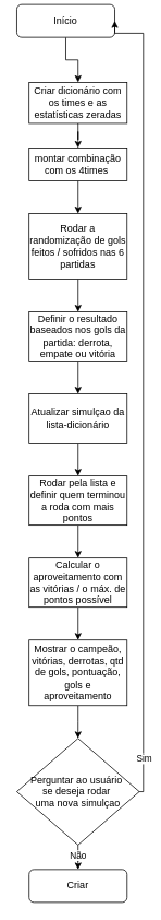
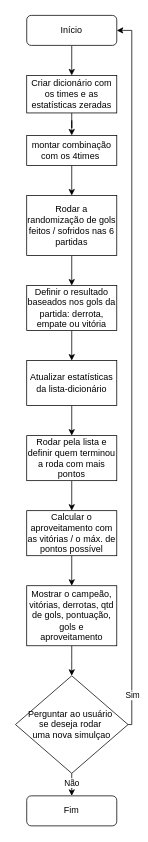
- <mxCell id="3" value="Início" style="rounded=1;whiteSpace=wrap;html=1;" vertex="1" parent="1"><mxGeometry x="20" y="5" width="120" height="40" as="geometry" /></mxCell>
+ <mxCell id="3" value="Início" style="rounded=1;whiteSpace=wrap;html=1;" vertex="1" parent="1"><mxGeometry x="35" y="20" width="120" height="40" as="geometry" /></mxCell>
- <mxCell id="13" value="Atualizar simulçao da lista-dicionário" style="rounded=0;whiteSpace=wrap;html=1;" vertex="1" parent="1"><mxGeometry x="35" y="480" width="120" height="60" as="geometry" /></mxCell>
+ <mxCell id="13" value="Atualizar estatísticas da lista-dicionário" style="rounded=0;whiteSpace=wrap;html=1;" vertex="1" parent="1"><mxGeometry x="35" y="480" width="120" height="60" as="geometry" /></mxCell>
- <mxCell id="25" value="Criar" style="rounded=1;whiteSpace=wrap;html=1;" vertex="1" parent="1"><mxGeometry x="35" y="1060" width="120" height="40" as="geometry" /></mxCell>
+ <mxCell id="25" value="Fim" style="rounded=1;whiteSpace=wrap;html=1;" vertex="1" parent="1"><mxGeometry x="35" y="1060" width="120" height="40" as="geometry" /></mxCell>
